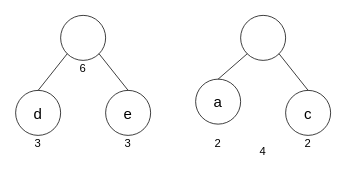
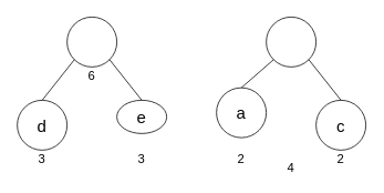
- <mxCell id="11" value="&lt;font style=&quot;font-size: 20px;&quot;&gt;e&lt;/font&gt;" style="ellipse;whiteSpace=wrap;html=1;aspect=fixed;" parent="1" vertex="1"><mxGeometry x="140" y="120" width="60" height="60" as="geometry" /></mxCell>
+ <mxCell id="11" value="&lt;font style=&quot;font-size: 20px;&quot;&gt;e&lt;/font&gt;" style="ellipse;whiteSpace=wrap;html=1;aspect=fixed;" parent="1" vertex="1"><mxGeometry x="140" y="120" width="60" height="40" as="geometry" /></mxCell>
